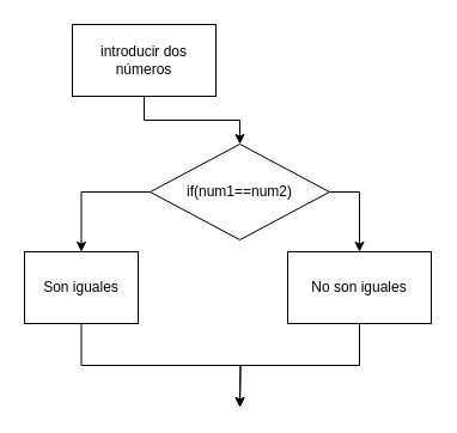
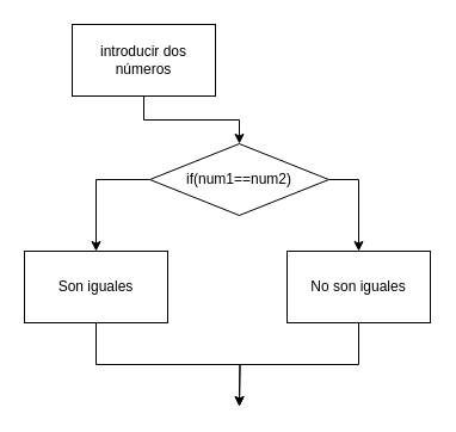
- <mxCell id="6" value="if(num1==num2)" style="rhombus;whiteSpace=wrap;html=1;" vertex="1" parent="1"><mxGeometry x="125" y="120" width="150" height="80" as="geometry" /></mxCell>
+ <mxCell id="6" value="if(num1==num2)" style="rhombus;whiteSpace=wrap;html=1;" vertex="1" parent="1"><mxGeometry x="125" y="120" width="150" height="60" as="geometry" /></mxCell>
- <mxCell id="10" value="Son iguales" style="rounded=0;whiteSpace=wrap;html=1;" vertex="1" parent="1"><mxGeometry x="20" y="210" width="95" height="60" as="geometry" /></mxCell>
+ <mxCell id="10" value="Son iguales" style="rounded=0;whiteSpace=wrap;html=1;" vertex="1" parent="1"><mxGeometry x="20" y="210" width="120" height="60" as="geometry" /></mxCell>
